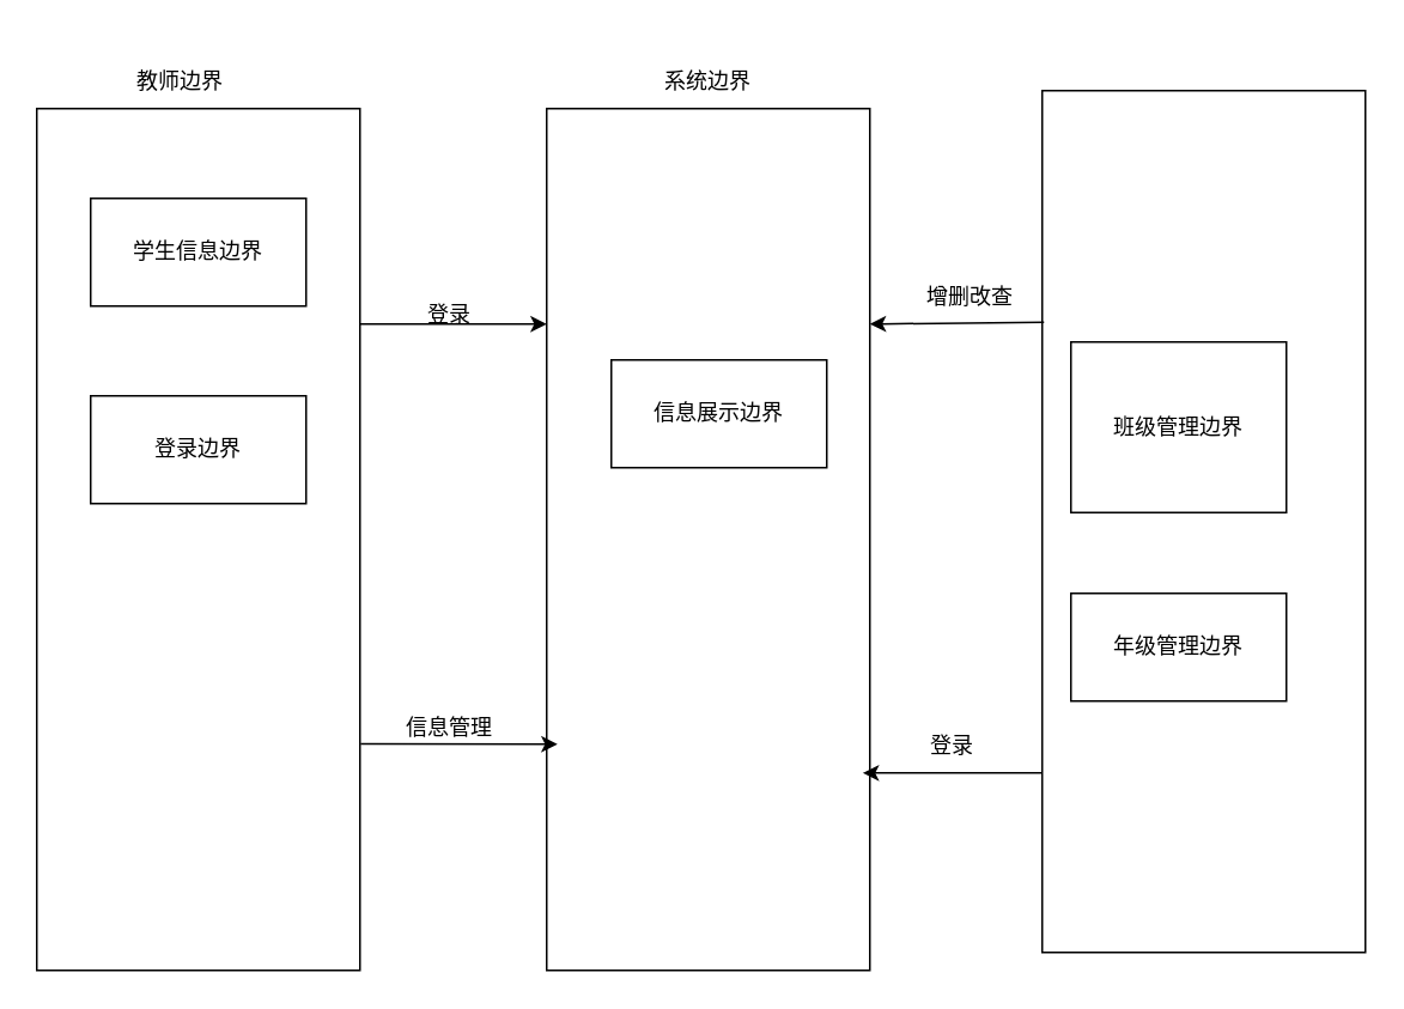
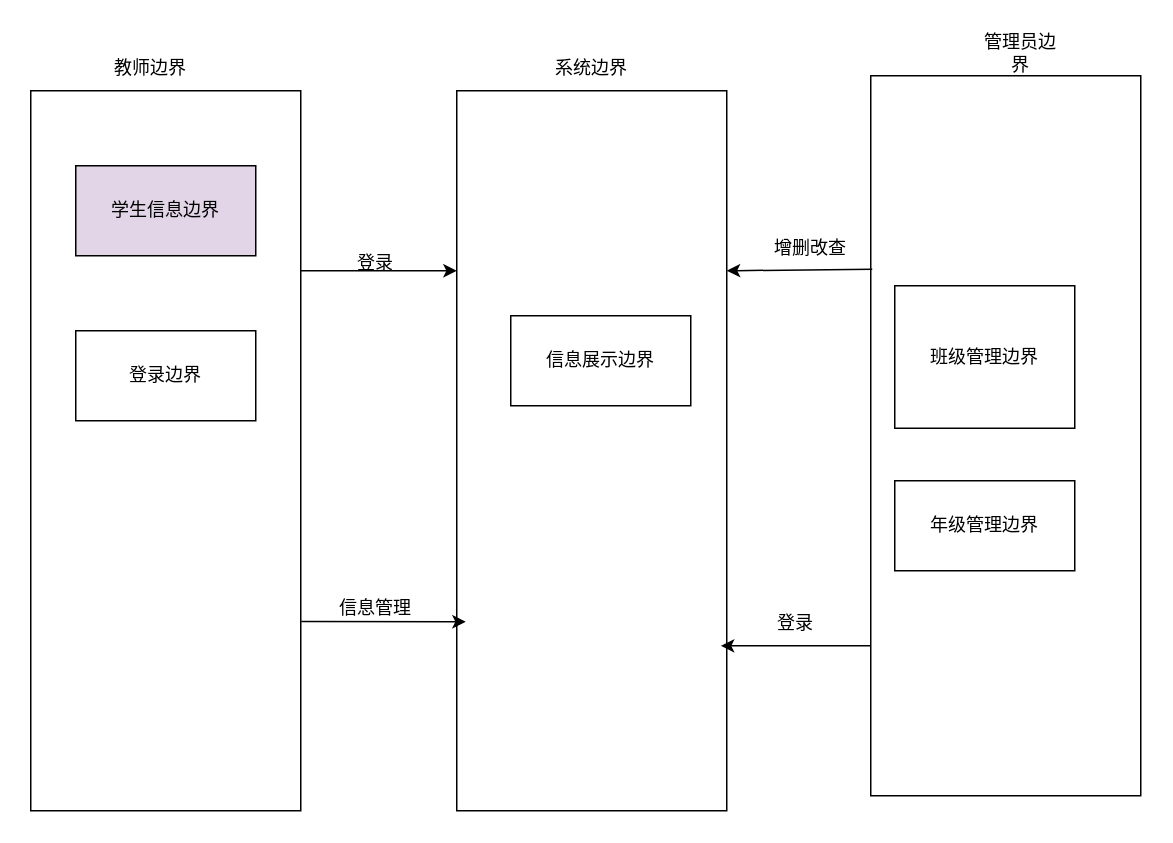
+ <mxCell id="14" value="管理员边界" style="text;html=1;strokeColor=none;fillColor=none;align=center;verticalAlign=middle;whiteSpace=wrap;rounded=0;" vertex="1" parent="1"><mxGeometry x="650" y="20" width="60" height="30" as="geometry" /></mxCell>
- <mxCell id="5" value="学生信息边界" style="rounded=0;whiteSpace=wrap;html=1;" vertex="1" parent="1"><mxGeometry x="50" y="110" width="120" height="60" as="geometry" /></mxCell>
+ <mxCell id="5" value="学生信息边界" style="rounded=0;whiteSpace=wrap;html=1;fillColor=#e1d5e7;" vertex="1" parent="1"><mxGeometry x="50" y="110" width="120" height="60" as="geometry" /></mxCell>
- <mxCell id="12" value="信息展示边界" style="rounded=0;whiteSpace=wrap;html=1;" vertex="1" parent="1"><mxGeometry x="340" y="200" width="120" height="60" as="geometry" /></mxCell>
+ <mxCell id="12" value="信息展示边界" style="rounded=0;whiteSpace=wrap;html=1;" vertex="1" parent="1"><mxGeometry x="340" y="210" width="120" height="60" as="geometry" /></mxCell>
- <mxCell id="16" value="年级管理边界" style="rounded=0;whiteSpace=wrap;html=1;" vertex="1" parent="1"><mxGeometry x="596" y="330" width="120" height="60" as="geometry" /></mxCell>
+ <mxCell id="16" value="年级管理边界" style="rounded=0;whiteSpace=wrap;html=1;" vertex="1" parent="1"><mxGeometry x="596" y="320" width="120" height="60" as="geometry" /></mxCell>
